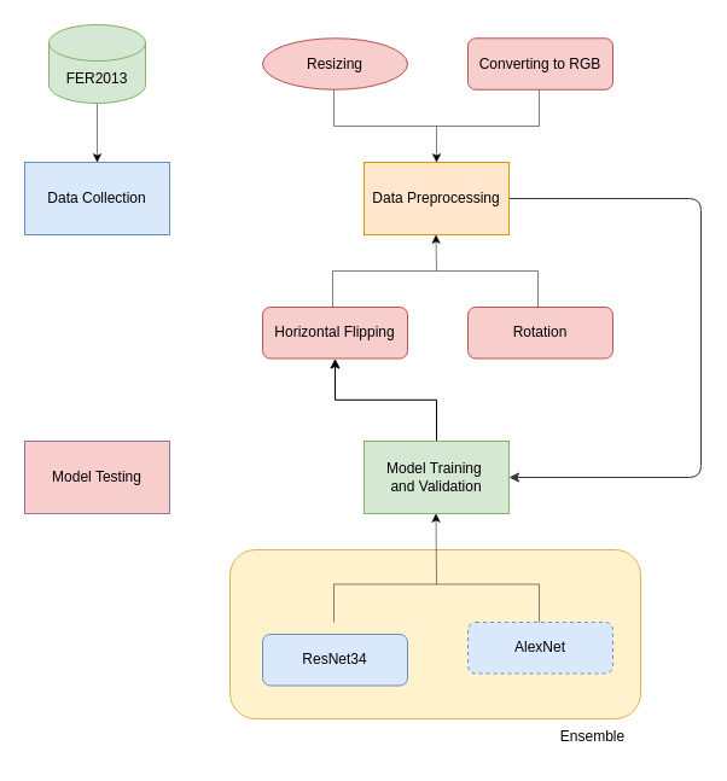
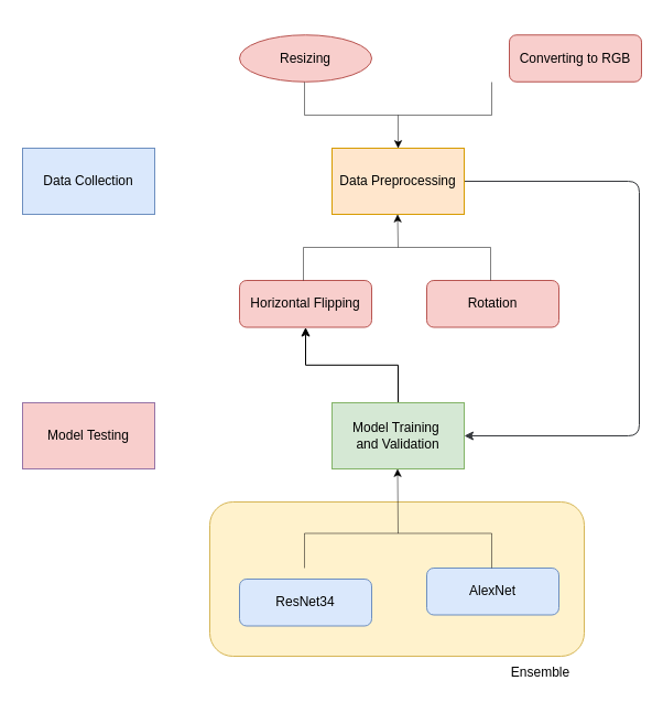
- <mxCell id="4" value="FER2013" style="shape=cylinder3;whiteSpace=wrap;html=1;boundedLbl=1;backgroundOutline=1;size=15;fillColor=#d5e8d4;strokeColor=#82b366;" parent="1" vertex="1"><mxGeometry x="40" y="20" width="80" height="65" as="geometry" /></mxCell>
- <mxCell id="8" value="Converting to RGB" style="rounded=1;whiteSpace=wrap;html=1;glass=0;shadow=0;fillColor=#f8cecc;strokeColor=#b85450;" parent="1" vertex="1"><mxGeometry x="387" y="31.25" width="120" height="42.5" as="geometry" /></mxCell>
+ <mxCell id="8" value="Converting to RGB" style="rounded=1;whiteSpace=wrap;html=1;glass=0;shadow=0;fillColor=#f8cecc;strokeColor=#b85450;" parent="1" vertex="1"><mxGeometry x="462" y="31.25" width="120" height="42.5" as="geometry" /></mxCell>
- <mxCell id="3" value="" style="edgeStyle=orthogonalEdgeStyle;rounded=0;orthogonalLoop=1;jettySize=auto;html=1;strokeWidth=0.5;" parent="1" source="4" target="2" edge="1"><mxGeometry relative="1" as="geometry" /></mxCell>
- <mxCell id="16" value="AlexNet" style="rounded=1;whiteSpace=wrap;html=1;fillColor=#dae8fc;strokeColor=#6c8ebf;dashed=1;" parent="1" vertex="1"><mxGeometry x="387" y="515" width="120" height="42.5" as="geometry" /></mxCell>
+ <mxCell id="16" value="AlexNet" style="rounded=1;whiteSpace=wrap;html=1;fillColor=#dae8fc;strokeColor=#6c8ebf;" parent="1" vertex="1"><mxGeometry x="387" y="515" width="120" height="42.5" as="geometry" /></mxCell>
